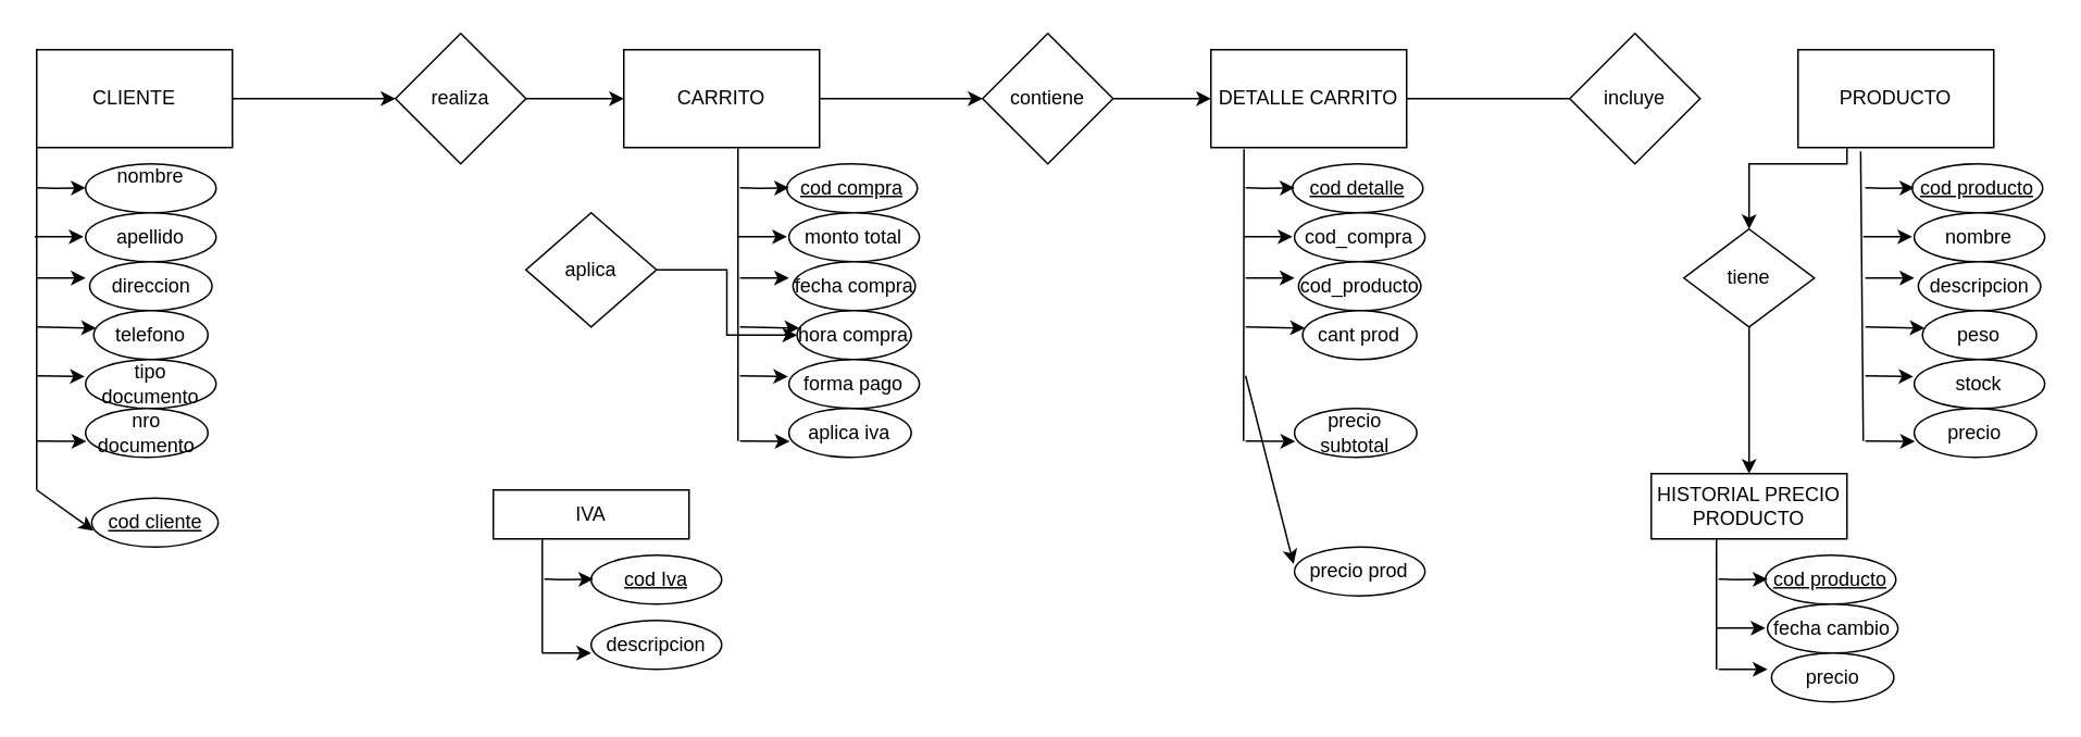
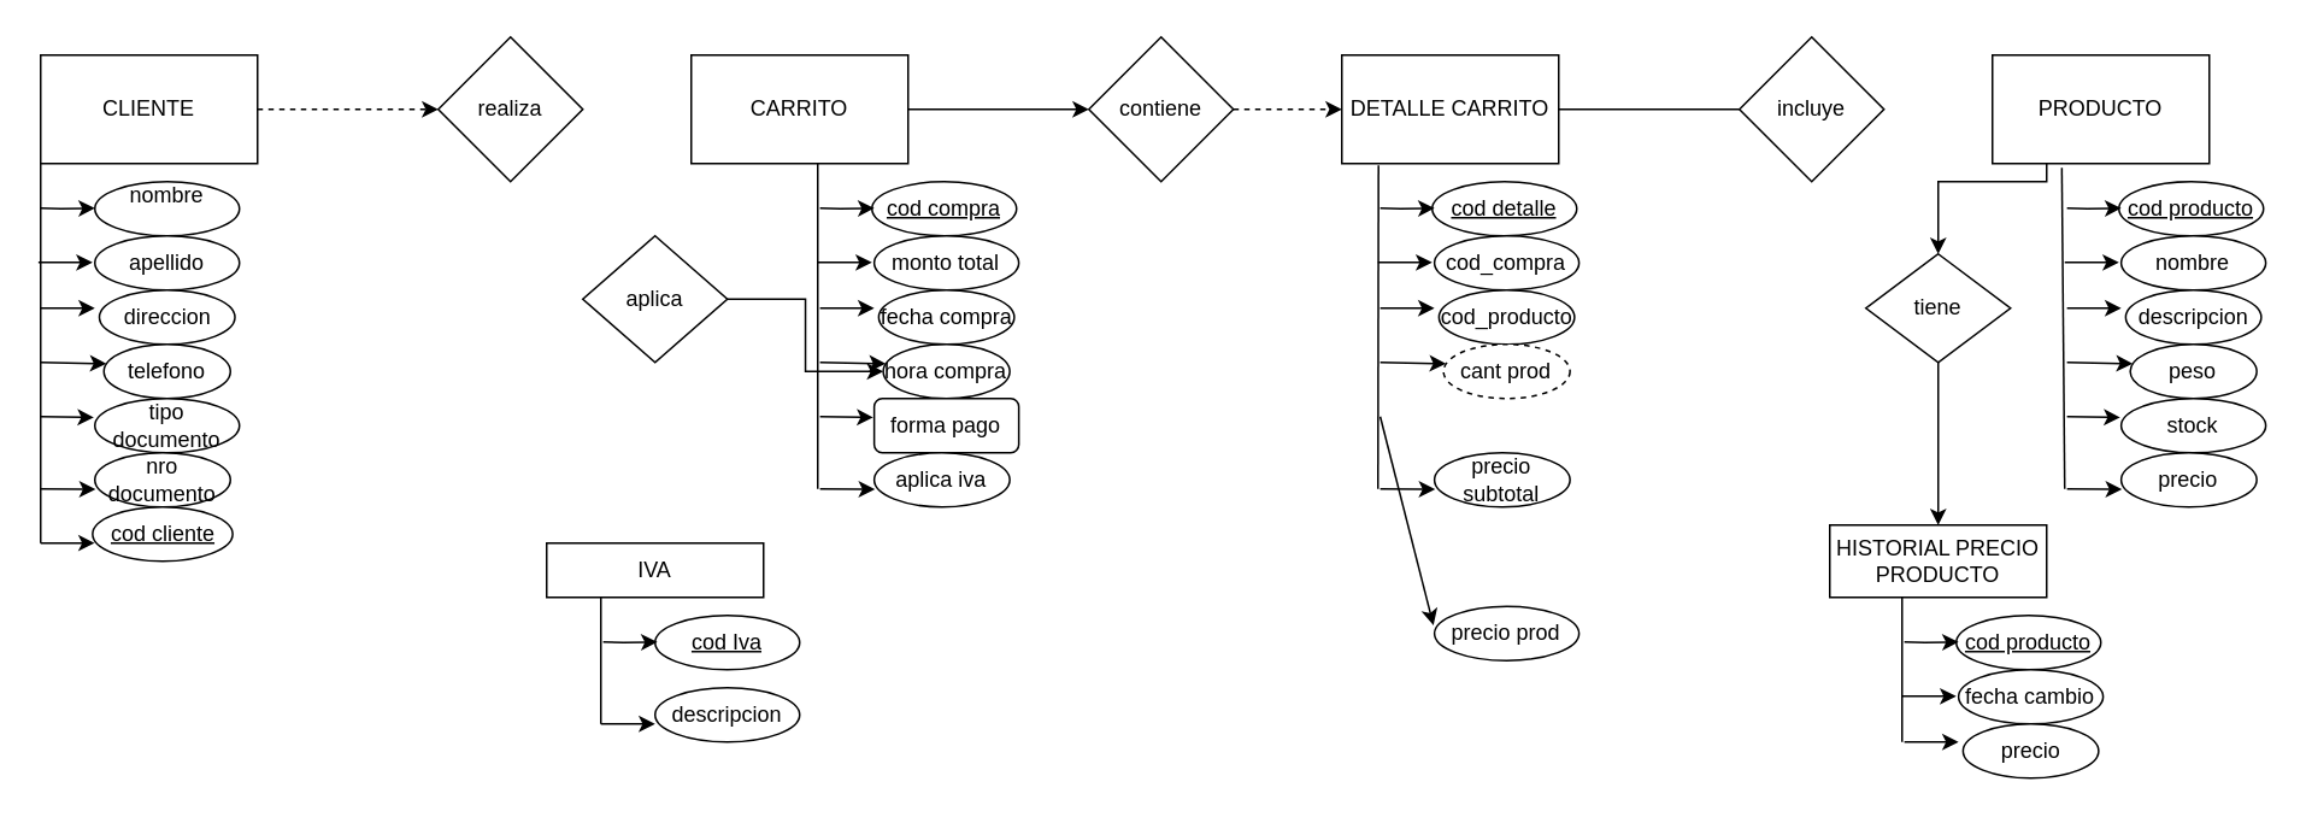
- <mxCell id="2" value="" style="edgeStyle=orthogonalEdgeStyle;rounded=0;orthogonalLoop=1;jettySize=auto;html=1;" edge="1" parent="1" source="3" target="20"><mxGeometry relative="1" as="geometry" /></mxCell>
+ <mxCell id="2" value="" style="edgeStyle=orthogonalEdgeStyle;rounded=0;orthogonalLoop=1;jettySize=auto;html=1;dashed=1;" edge="1" parent="1" source="3" target="20"><mxGeometry relative="1" as="geometry" /></mxCell>
- <mxCell id="19" value="" style="edgeStyle=orthogonalEdgeStyle;rounded=0;orthogonalLoop=1;jettySize=auto;html=1;" edge="1" parent="1" source="20" target="22"><mxGeometry relative="1" as="geometry" /></mxCell>
- <mxCell id="44" value="" style="edgeStyle=orthogonalEdgeStyle;rounded=0;orthogonalLoop=1;jettySize=auto;html=1;" edge="1" parent="1" source="45" target="47"><mxGeometry relative="1" as="geometry" /></mxCell>
+ <mxCell id="44" value="" style="edgeStyle=orthogonalEdgeStyle;rounded=0;orthogonalLoop=1;jettySize=auto;html=1;dashed=1;" edge="1" parent="1" source="45" target="47"><mxGeometry relative="1" as="geometry" /></mxCell>
- <mxCell id="51" value="cant prod" style="ellipse;whiteSpace=wrap;html=1;" vertex="1" parent="1"><mxGeometry x="798.25" y="190" width="70" height="30" as="geometry" /></mxCell>
+ <mxCell id="51" value="cant prod" style="ellipse;whiteSpace=wrap;html=1;dashed=1;" vertex="1" parent="1"><mxGeometry x="798.25" y="190" width="70" height="30" as="geometry" /></mxCell>
- <mxCell id="27" value="forma pago" style="ellipse;whiteSpace=wrap;html=1;" vertex="1" parent="1"><mxGeometry x="483.25" y="220" width="80" height="30" as="geometry" /></mxCell>
+ <mxCell id="27" value="forma pago" style="whiteSpace=wrap;html=1;rounded=1;" vertex="1" parent="1"><mxGeometry x="483.25" y="220" width="80" height="30" as="geometry" /></mxCell>
- <mxCell id="10" value="&lt;u&gt;cod cliente&lt;/u&gt;" style="ellipse;whiteSpace=wrap;html=1;" vertex="1" parent="1"><mxGeometry x="55.75" y="305" width="77.5" height="30" as="geometry" /></mxCell>
+ <mxCell id="10" value="&lt;u&gt;cod cliente&lt;/u&gt;" style="ellipse;whiteSpace=wrap;html=1;" vertex="1" parent="1"><mxGeometry x="50.75" y="280" width="77.5" height="30" as="geometry" /></mxCell>
